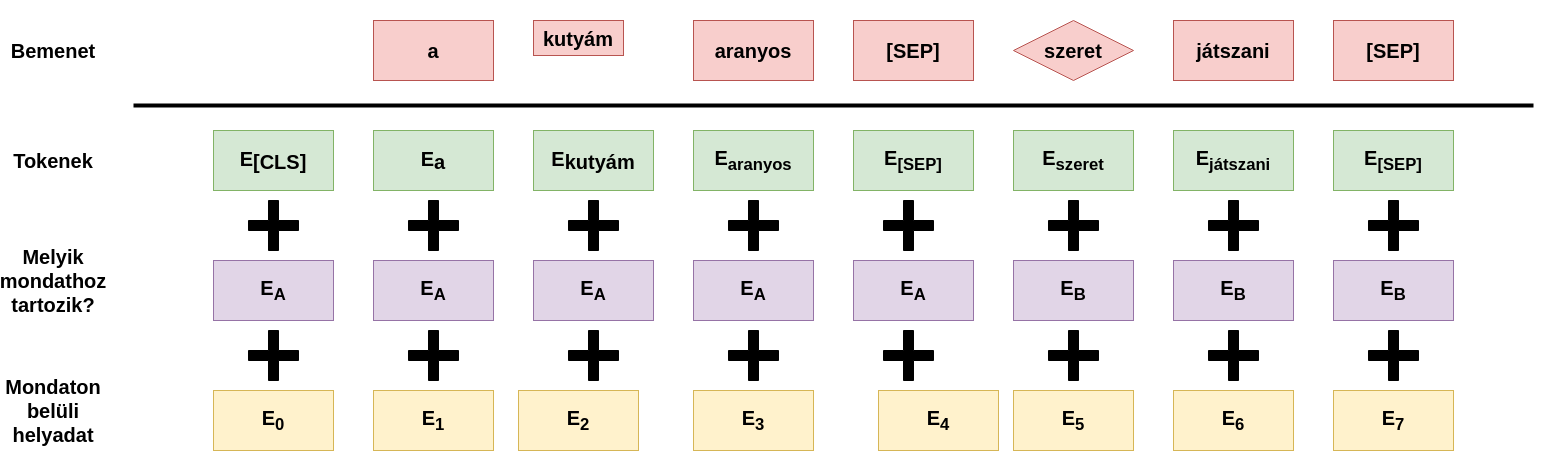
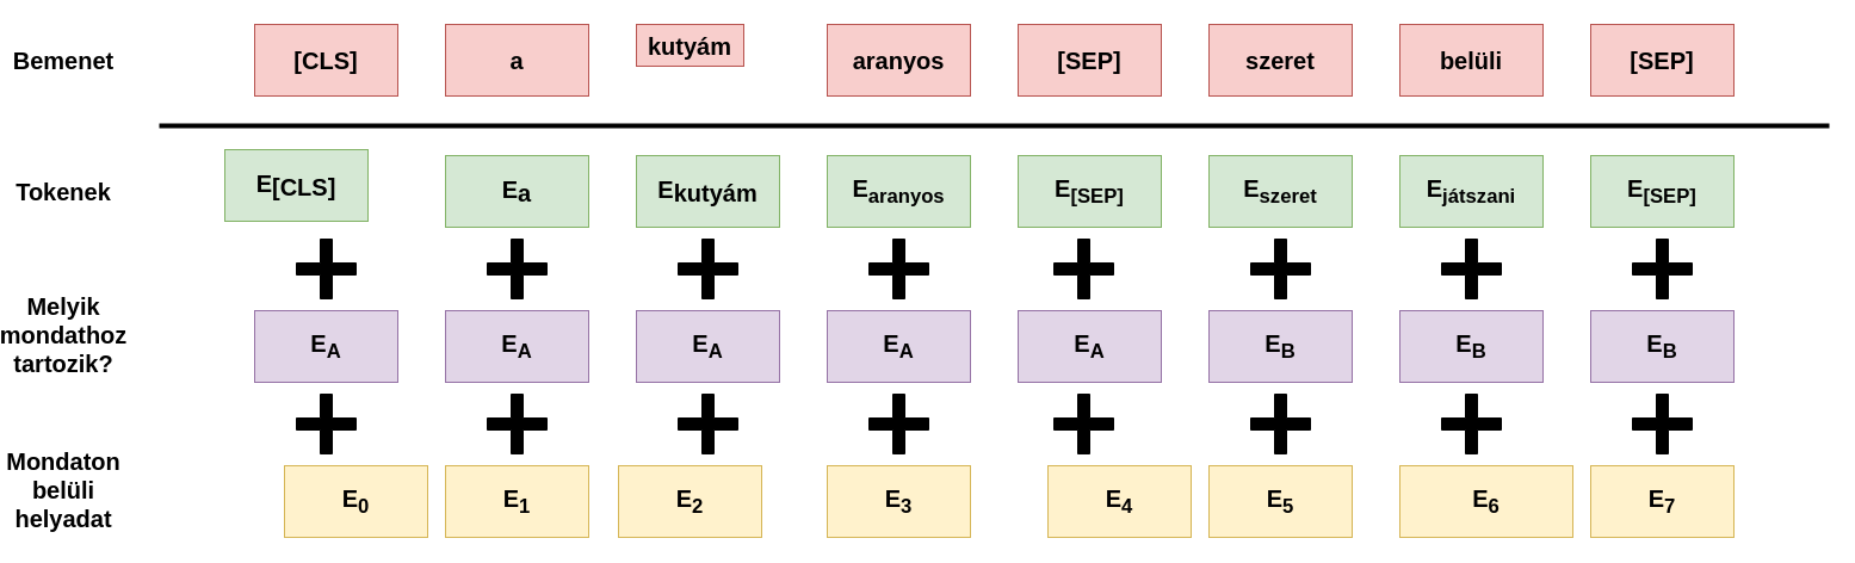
+ <mxCell id="2" value="&lt;font size=&quot;1&quot;&gt;&lt;b style=&quot;font-size: 20px&quot;&gt;[CLS]&lt;/b&gt;&lt;/font&gt;" style="rounded=0;whiteSpace=wrap;html=1;fillColor=#f8cecc;strokeColor=#b85450;" vertex="1" parent="1"><mxGeometry x="200" y="20" width="120" height="60" as="geometry" /></mxCell>
- <mxCell id="7" value="&lt;b&gt;&lt;font style=&quot;font-size: 20px&quot;&gt;szeret&lt;/font&gt;&lt;/b&gt;" style="rhombus;whiteSpace=wrap;html=1;fillColor=#f8cecc;strokeColor=#b85450;" vertex="1" parent="1"><mxGeometry x="1000" y="20" width="120" height="60" as="geometry" /></mxCell>
+ <mxCell id="7" value="&lt;b&gt;&lt;font style=&quot;font-size: 20px&quot;&gt;szeret&lt;/font&gt;&lt;/b&gt;" style="rounded=0;whiteSpace=wrap;html=1;fillColor=#f8cecc;strokeColor=#b85450;" vertex="1" parent="1"><mxGeometry x="1000" y="20" width="120" height="60" as="geometry" /></mxCell>
- <mxCell id="8" value="&lt;b&gt;&lt;font style=&quot;font-size: 20px&quot;&gt;játszani&lt;/font&gt;&lt;/b&gt;" style="rounded=0;whiteSpace=wrap;html=1;fillColor=#f8cecc;strokeColor=#b85450;" vertex="1" parent="1"><mxGeometry x="1160" y="20" width="120" height="60" as="geometry" /></mxCell>
+ <mxCell id="8" value="&lt;b&gt;&lt;font style=&quot;font-size: 20px&quot;&gt;belüli&lt;/font&gt;&lt;/b&gt;" style="rounded=0;whiteSpace=wrap;html=1;fillColor=#f8cecc;strokeColor=#b85450;" vertex="1" parent="1"><mxGeometry x="1160" y="20" width="120" height="60" as="geometry" /></mxCell>
- <mxCell id="10" value="&lt;font size=&quot;1&quot;&gt;&lt;b style=&quot;font-size: 20px&quot;&gt;E&lt;/b&gt;&lt;sub&gt;&lt;b style=&quot;font-size: 20px&quot;&gt;[CLS]&lt;/b&gt;&lt;/sub&gt;&lt;/font&gt;" style="rounded=0;whiteSpace=wrap;html=1;fillColor=#d5e8d4;strokeColor=#82b366;" vertex="1" parent="1"><mxGeometry x="200" y="130" width="120" height="60" as="geometry" /></mxCell>
+ <mxCell id="10" value="&lt;font size=&quot;1&quot;&gt;&lt;b style=&quot;font-size: 20px&quot;&gt;E&lt;/b&gt;&lt;sub&gt;&lt;b style=&quot;font-size: 20px&quot;&gt;[CLS]&lt;/b&gt;&lt;/sub&gt;&lt;/font&gt;" style="rounded=0;whiteSpace=wrap;html=1;fillColor=#d5e8d4;strokeColor=#82b366;" vertex="1" parent="1"><mxGeometry x="175" y="125" width="120" height="60" as="geometry" /></mxCell>
- <mxCell id="18" value="&lt;b&gt;&lt;font style=&quot;font-size: 20px&quot;&gt;E&lt;sub&gt;0&lt;/sub&gt;&lt;/font&gt;&lt;/b&gt;" style="rounded=0;whiteSpace=wrap;html=1;fillColor=#fff2cc;strokeColor=#d6b656;" vertex="1" parent="1"><mxGeometry x="200" y="390" width="120" height="60" as="geometry" /></mxCell>
+ <mxCell id="18" value="&lt;b&gt;&lt;font style=&quot;font-size: 20px&quot;&gt;E&lt;sub&gt;0&lt;/sub&gt;&lt;/font&gt;&lt;/b&gt;" style="rounded=0;whiteSpace=wrap;html=1;fillColor=#fff2cc;strokeColor=#d6b656;" vertex="1" parent="1"><mxGeometry x="225" y="390" width="120" height="60" as="geometry" /></mxCell>
- <mxCell id="24" value="&lt;b&gt;&lt;font style=&quot;font-size: 20px&quot;&gt;E&lt;sub&gt;6&lt;/sub&gt;&lt;/font&gt;&lt;/b&gt;" style="rounded=0;whiteSpace=wrap;html=1;fillColor=#fff2cc;strokeColor=#d6b656;" vertex="1" parent="1"><mxGeometry x="1160" y="390" width="120" height="60" as="geometry" /></mxCell>
+ <mxCell id="24" value="&lt;b&gt;&lt;font style=&quot;font-size: 20px&quot;&gt;E&lt;sub&gt;6&lt;/sub&gt;&lt;/font&gt;&lt;/b&gt;" style="rounded=0;whiteSpace=wrap;html=1;fillColor=#fff2cc;strokeColor=#d6b656;" vertex="1" parent="1"><mxGeometry x="1160" y="390" width="145" height="60" as="geometry" /></mxCell>
